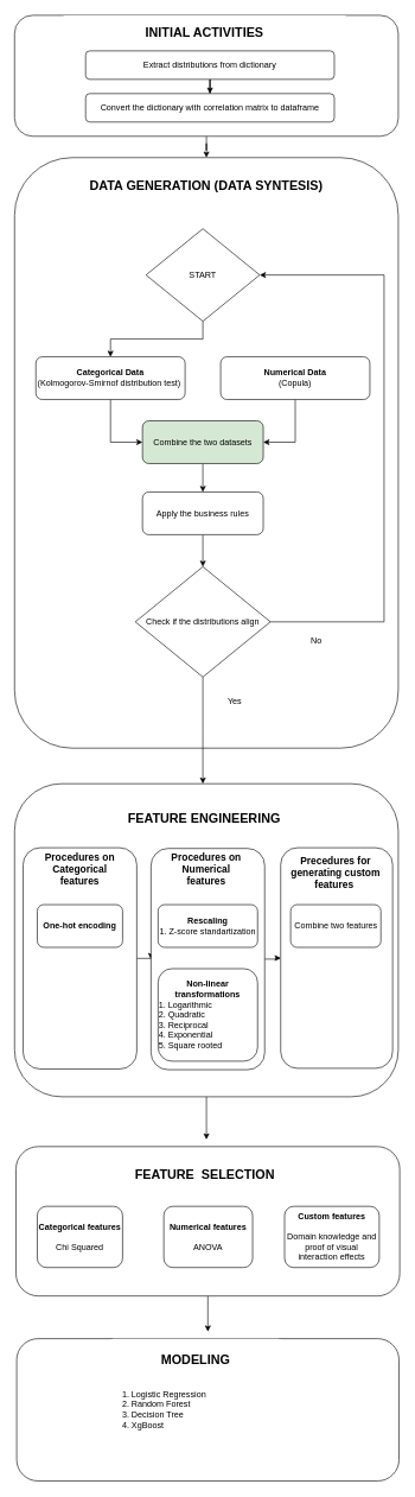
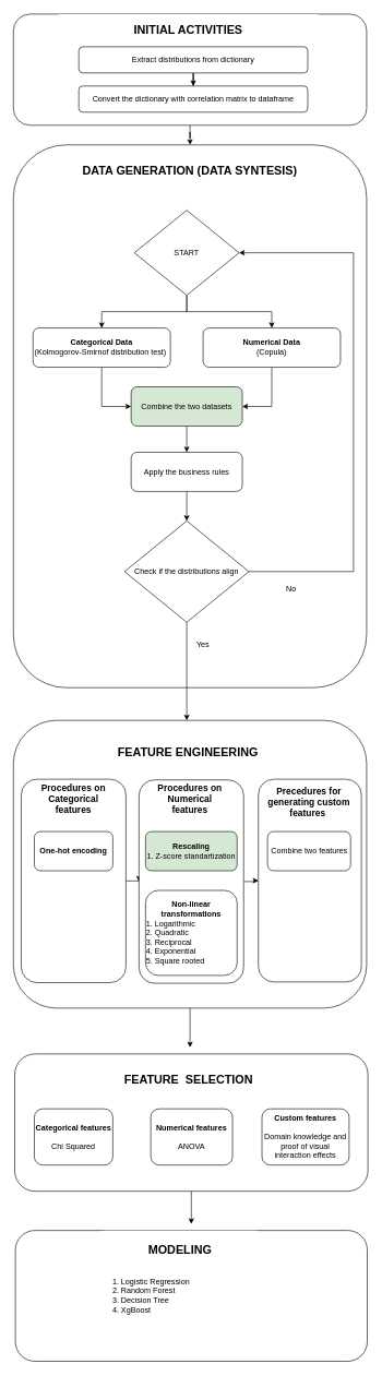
+ <mxCell id="18" style="edgeStyle=orthogonalEdgeStyle;rounded=0;orthogonalLoop=1;jettySize=auto;html=1;exitX=0.5;exitY=1;exitDx=0;exitDy=0;" parent="1" source="19" target="8" edge="1"><mxGeometry relative="1" as="geometry" /></mxCell>
- <mxCell id="21" value="Yes" style="rounded=0;whiteSpace=wrap;html=1;strokeColor=none;" parent="1" vertex="1"><mxGeometry x="310" y="970" width="40" height="30" as="geometry" /></mxCell>
+ <mxCell id="21" value="Yes" style="rounded=0;whiteSpace=wrap;html=1;strokeColor=none;" parent="1" vertex="1"><mxGeometry x="290" y="970" width="40" height="30" as="geometry" /></mxCell>
- <mxCell id="39" value="&lt;b&gt;Rescaling&lt;/b&gt;&lt;br&gt;&lt;div style=&quot;text-align: left;&quot;&gt;&lt;span style=&quot;background-color: initial;&quot;&gt;1. Z-score standartization&lt;/span&gt;&lt;/div&gt;" style="rounded=1;whiteSpace=wrap;html=1;" parent="1" vertex="1"><mxGeometry x="222" y="1270" width="140" height="60" as="geometry" /></mxCell>
+ <mxCell id="39" value="&lt;b&gt;Rescaling&lt;/b&gt;&lt;br&gt;&lt;div style=&quot;text-align: left;&quot;&gt;&lt;span style=&quot;background-color: initial;&quot;&gt;1. Z-score standartization&lt;/span&gt;&lt;/div&gt;" style="rounded=1;whiteSpace=wrap;html=1;fillColor=#d5e8d4;" parent="1" vertex="1"><mxGeometry x="222" y="1270" width="140" height="60" as="geometry" /></mxCell>
